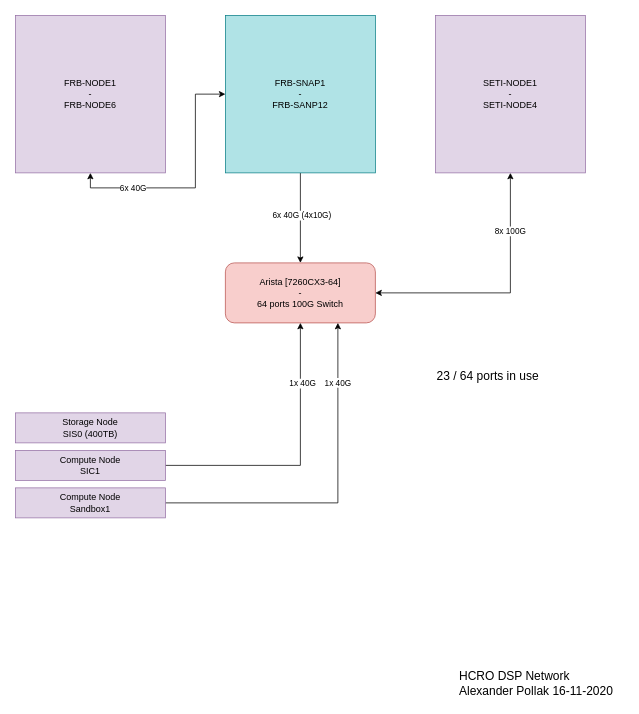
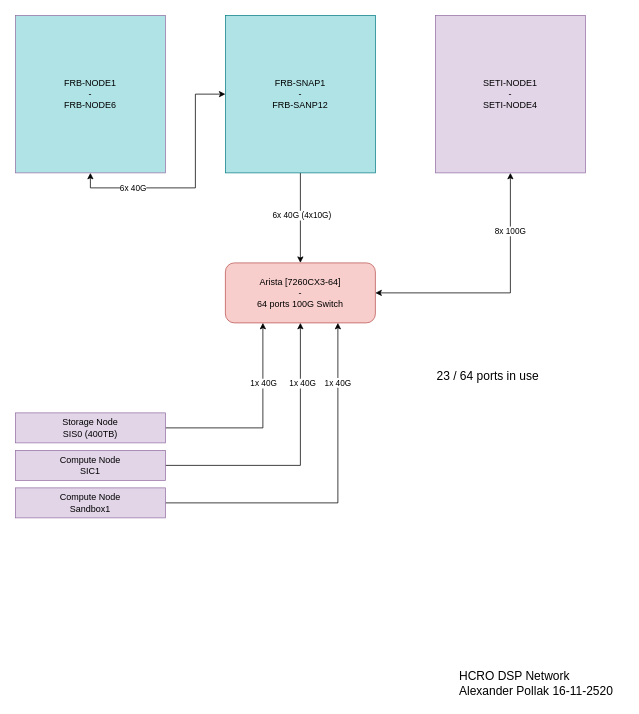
- <mxCell id="8" value="&lt;div&gt;FRB-NODE1&lt;/div&gt;&lt;div&gt;-&lt;/div&gt;&lt;div&gt;FRB-NODE6&lt;/div&gt;" style="rounded=0;whiteSpace=wrap;html=1;align=center;fillColor=#e1d5e7;strokeColor=#9673a6;" vertex="1" parent="1"><mxGeometry x="20" y="20" width="200" height="210" as="geometry" /></mxCell>
+ <mxCell id="8" value="&lt;div&gt;FRB-NODE1&lt;/div&gt;&lt;div&gt;-&lt;/div&gt;&lt;div&gt;FRB-NODE6&lt;/div&gt;" style="rounded=0;whiteSpace=wrap;html=1;align=center;fillColor=#b0e3e6;strokeColor=#9673a6;" vertex="1" parent="1"><mxGeometry x="20" y="20" width="200" height="210" as="geometry" /></mxCell>
+ <mxCell id="12" style="edgeStyle=orthogonalEdgeStyle;rounded=0;orthogonalLoop=1;jettySize=auto;html=1;exitX=1;exitY=0.5;exitDx=0;exitDy=0;entryX=0.25;entryY=1;entryDx=0;entryDy=0;" edge="1" parent="1" source="14" target="2"><mxGeometry relative="1" as="geometry" /></mxCell>
+ <mxCell id="13" value="1x 40G" style="edgeLabel;html=1;align=center;verticalAlign=middle;resizable=0;points=[];" vertex="1" connectable="0" parent="12"><mxGeometry x="0.289" y="1" relative="1" as="geometry"><mxPoint x="1" y="-16" as="offset" /></mxGeometry></mxCell>
- <mxCell id="6" value="HCRO DSP Network&lt;br&gt;Alexander Pollak 16-11-2020" style="text;html=1;align=left;verticalAlign=middle;resizable=0;points=[];autosize=1;fontSize=16;" parent="1" vertex="1"><mxGeometry x="610" y="890" width="220" height="40" as="geometry" /></mxCell>
+ <mxCell id="6" value="HCRO DSP Network&lt;br&gt;Alexander Pollak 16-11-2520" style="text;html=1;align=left;verticalAlign=middle;resizable=0;points=[];autosize=1;fontSize=16;" parent="1" vertex="1"><mxGeometry x="610" y="890" width="220" height="40" as="geometry" /></mxCell>
